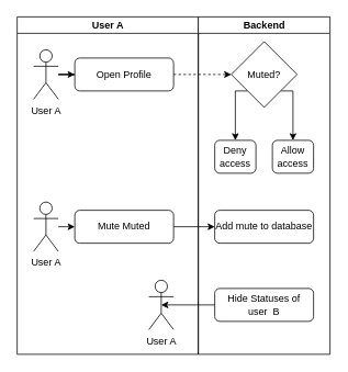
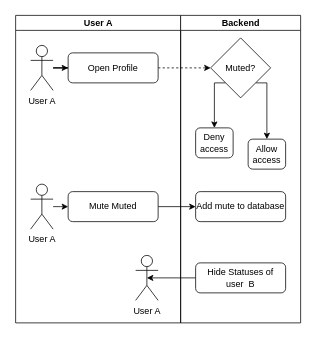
- <mxCell id="18" value="Allow access" style="rounded=1;whiteSpace=wrap;html=1;fontSize=12;glass=0;strokeWidth=1;shadow=0;" parent="13" vertex="1"><mxGeometry x="90" y="150" width="50" height="40" as="geometry" /></mxCell>
+ <mxCell id="18" value="Allow access" style="rounded=1;whiteSpace=wrap;html=1;fontSize=12;glass=0;strokeWidth=1;shadow=0;" parent="13" vertex="1"><mxGeometry x="90" y="165" width="50" height="40" as="geometry" /></mxCell>
